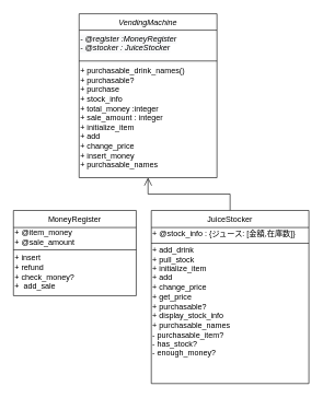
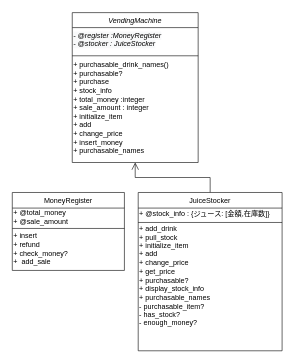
- <mxCell id="12" value="+ @item_money&lt;br&gt;+ @sale_amount" style="text;html=1;align=left;verticalAlign=middle;resizable=0;points=[];autosize=1;" parent="11" vertex="1"><mxGeometry y="26" width="187" height="30" as="geometry" /></mxCell>
+ <mxCell id="12" value="+ @total_money&lt;br&gt;+ @sale_amount" style="text;html=1;align=left;verticalAlign=middle;resizable=0;points=[];autosize=1;" parent="11" vertex="1"><mxGeometry y="26" width="187" height="30" as="geometry" /></mxCell>
